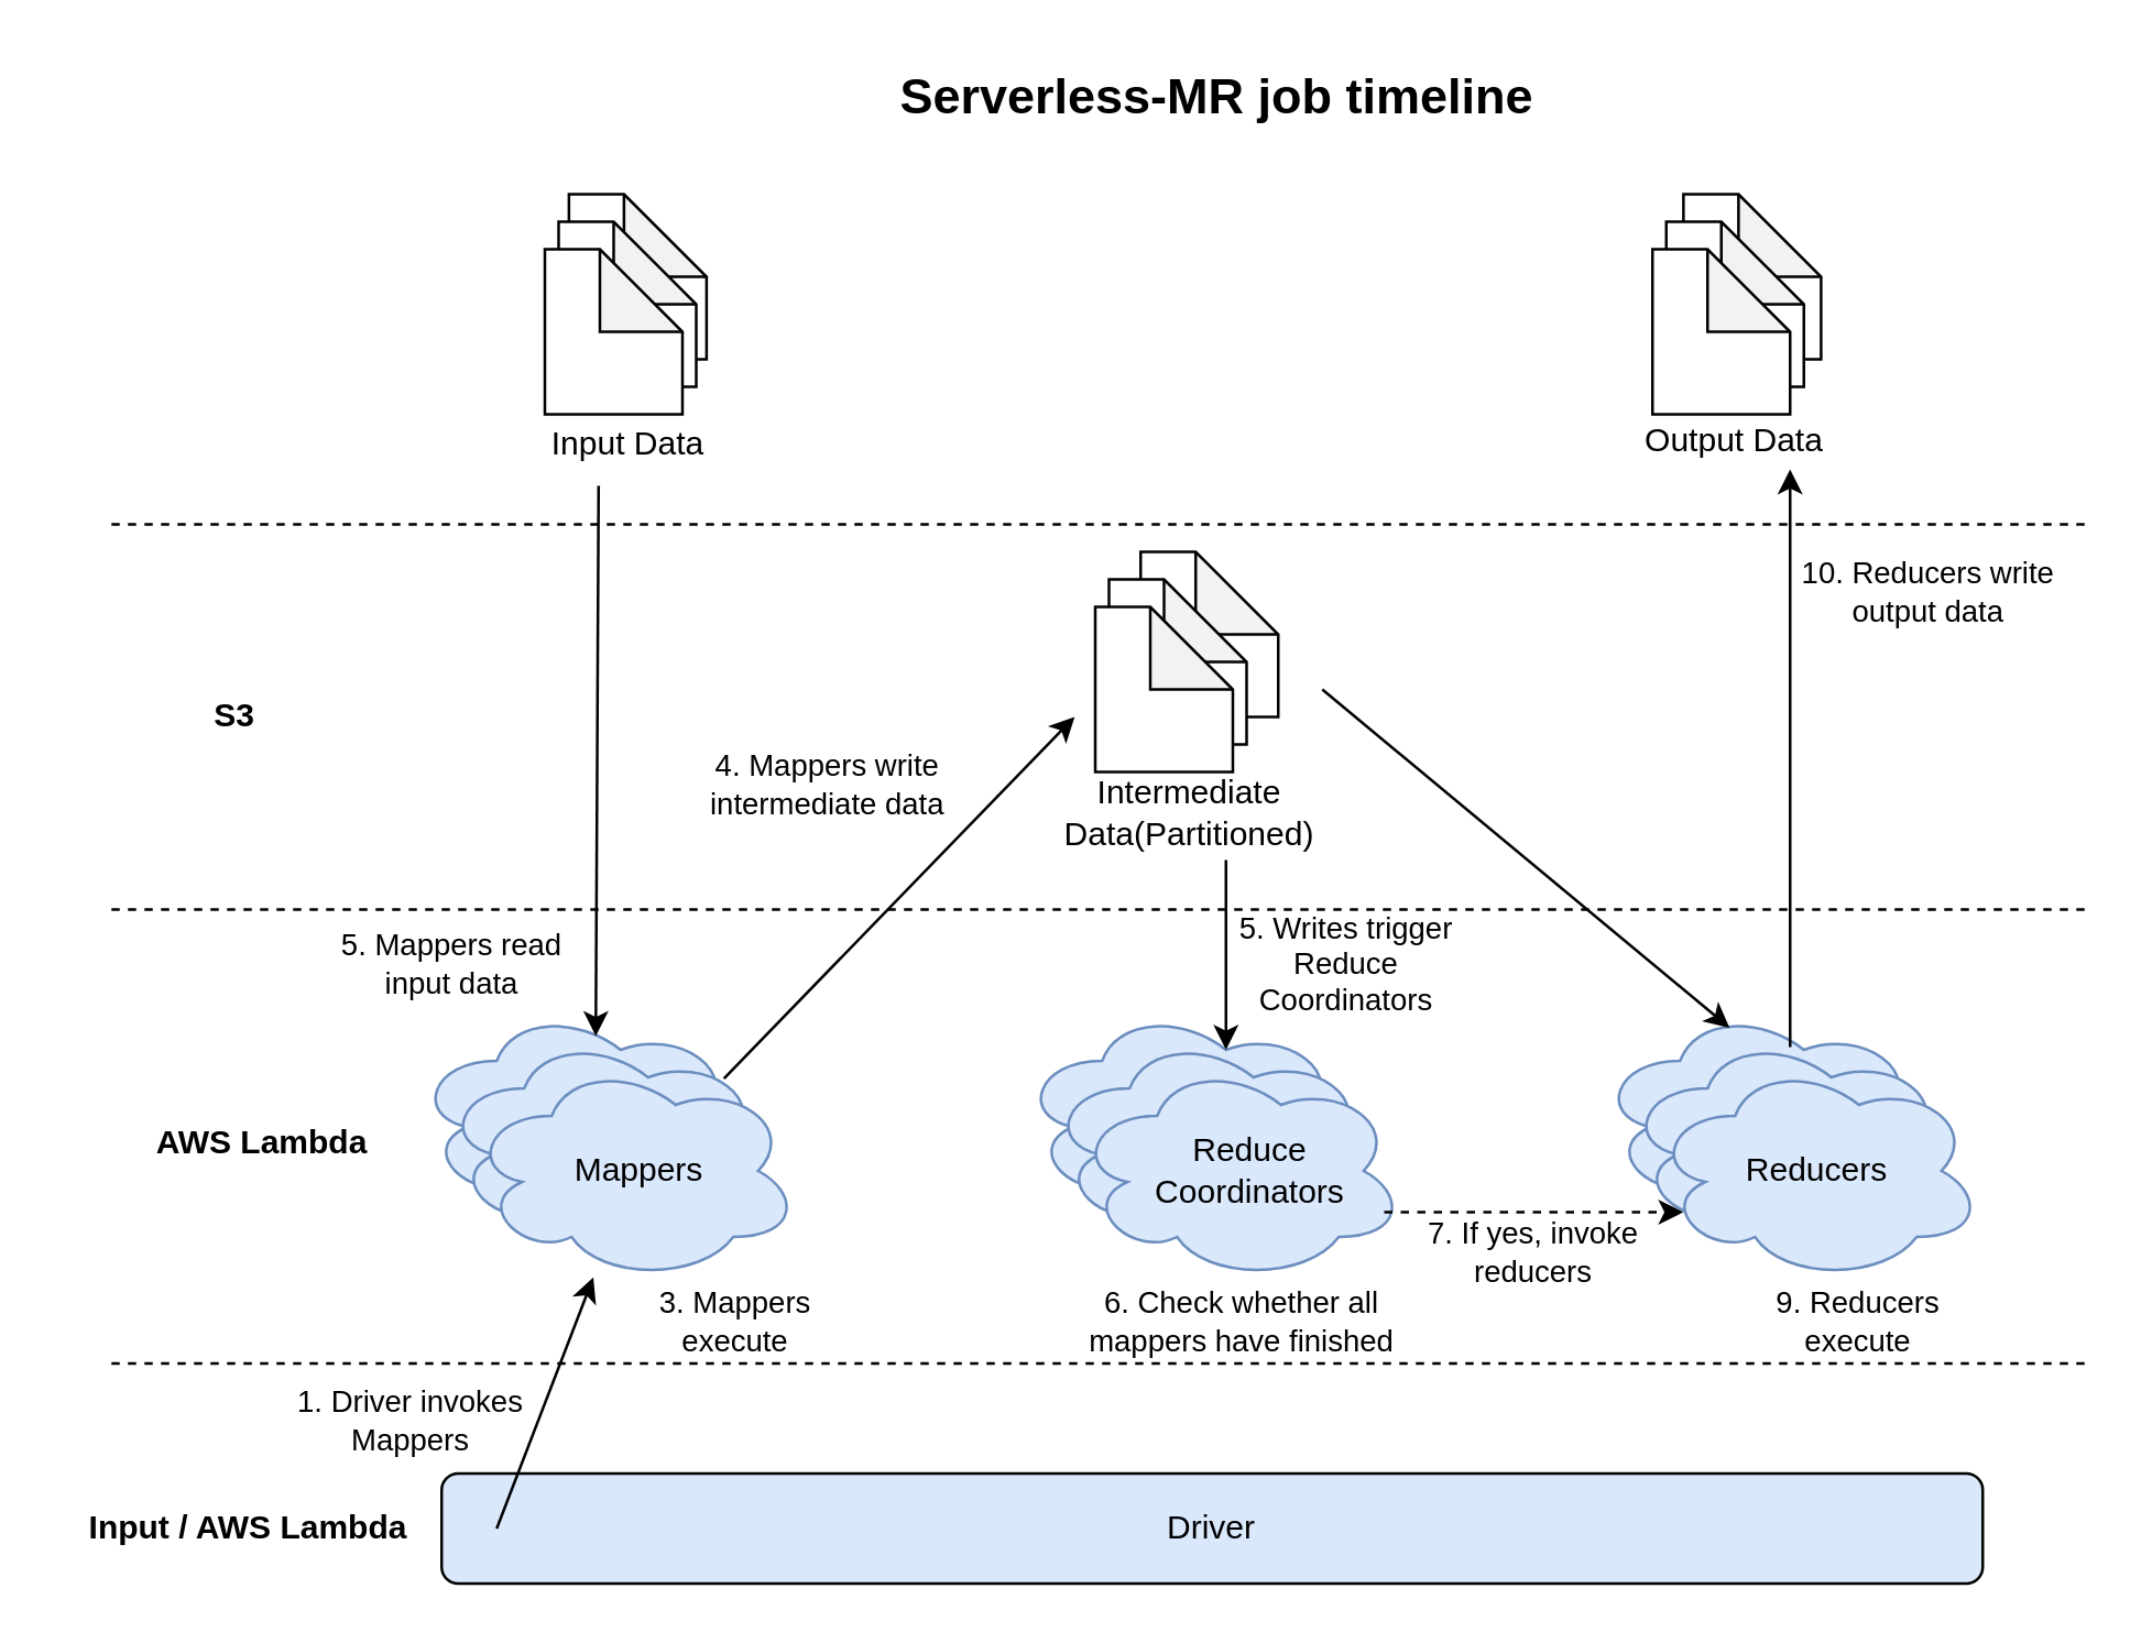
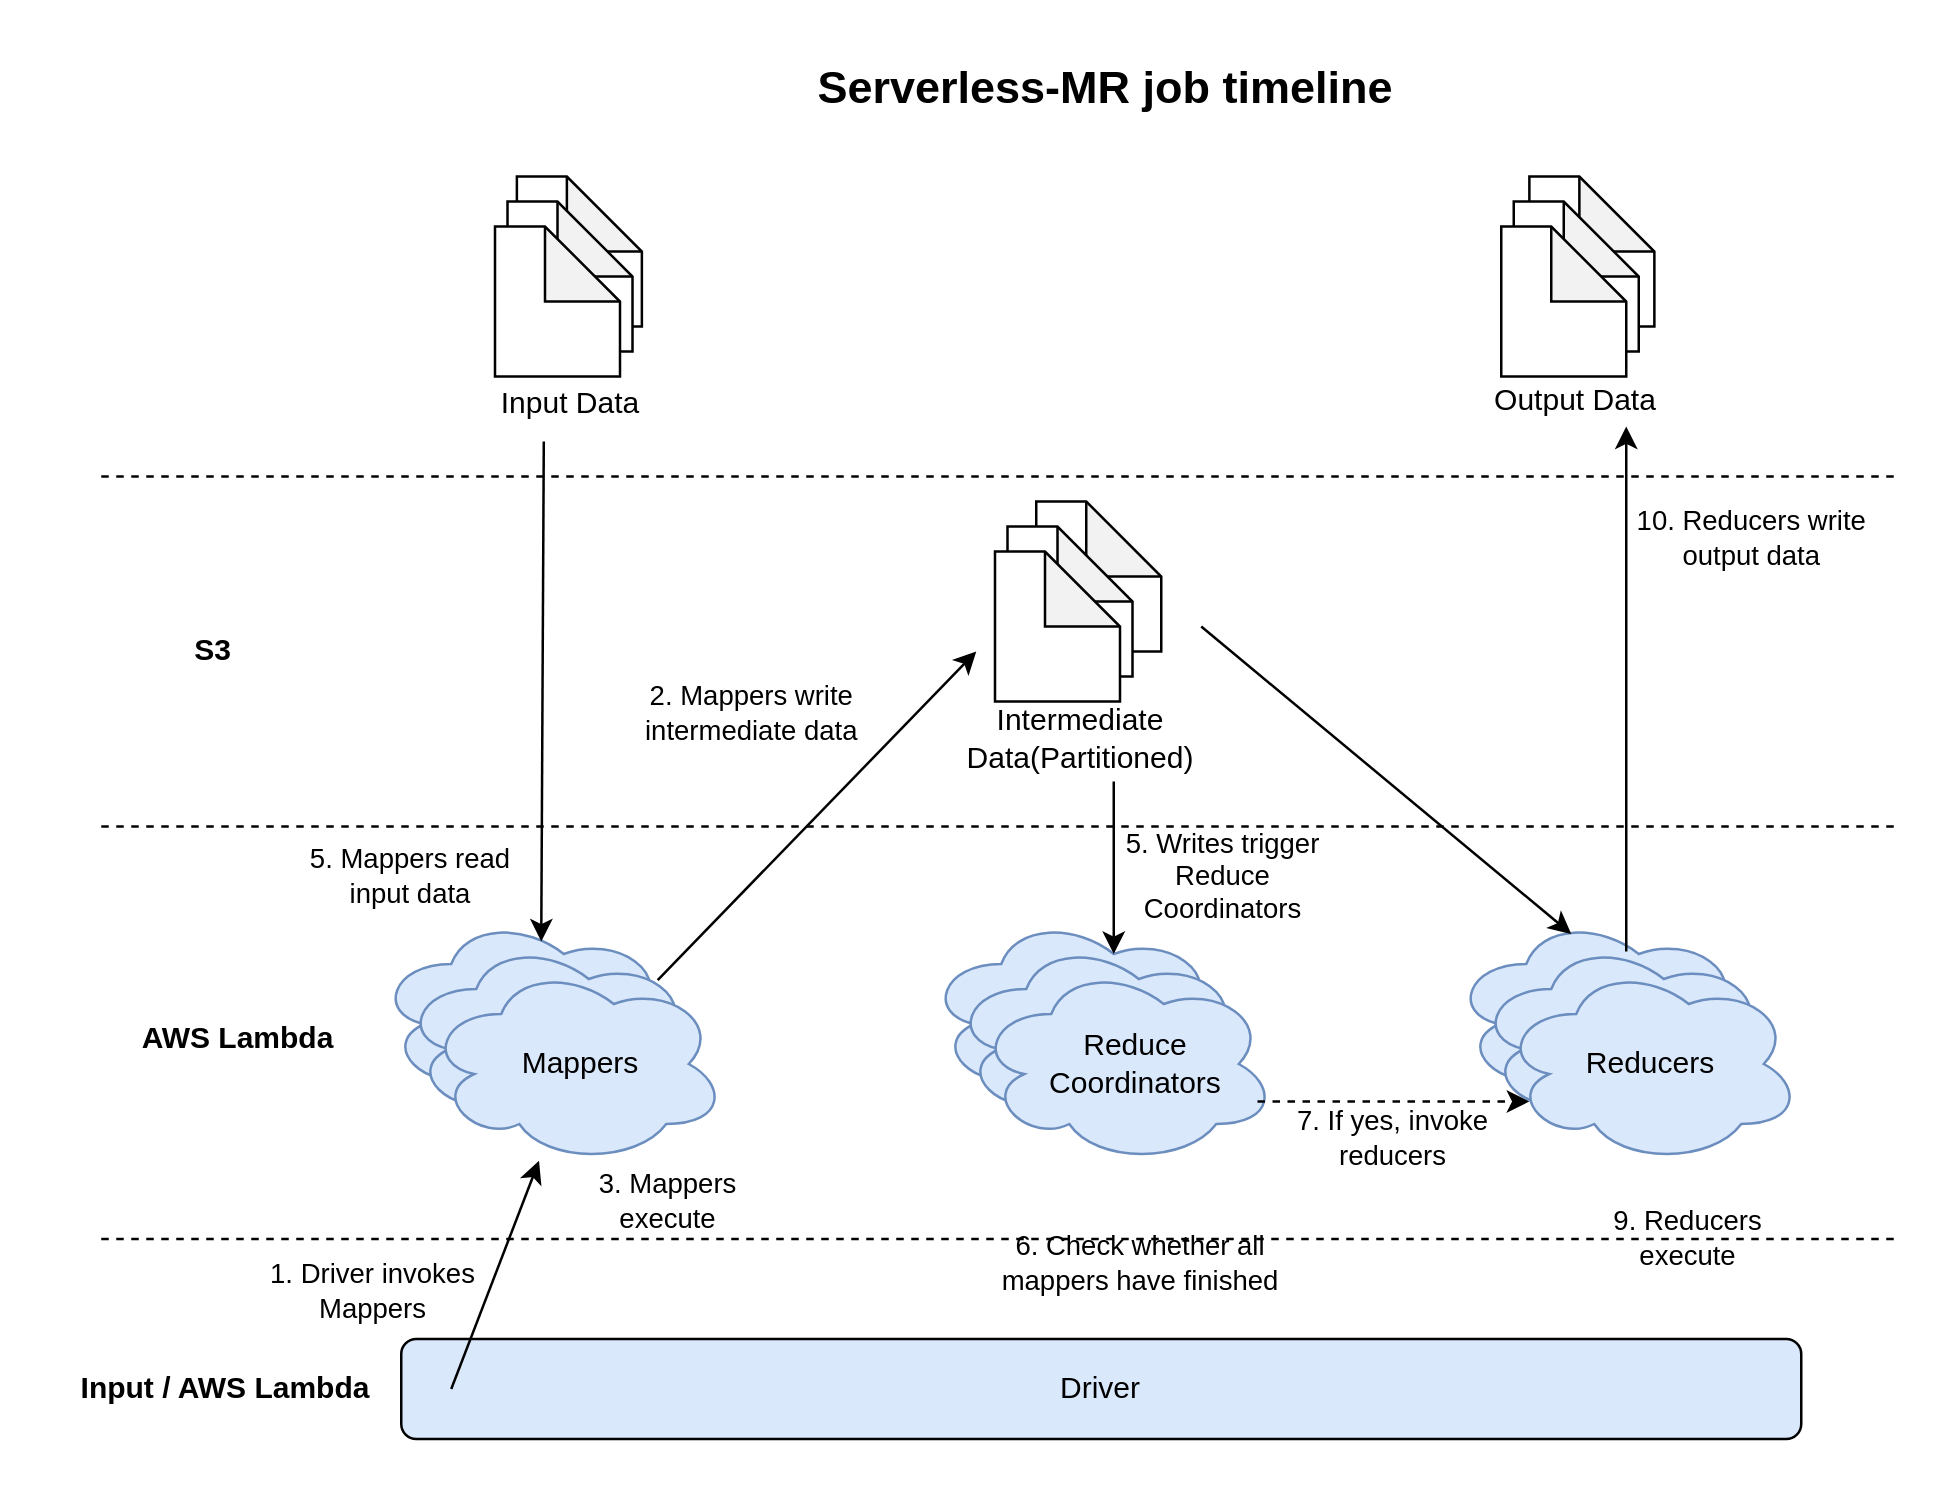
- <mxCell id="40" value="4. &lt;font style=&quot;font-size: 11px&quot;&gt;Mappers write intermediate data&lt;/font&gt;" style="text;html=1;strokeColor=none;fillColor=none;align=center;verticalAlign=middle;whiteSpace=wrap;rounded=0;fontSize=11;" vertex="1" parent="1"><mxGeometry x="252.5" y="270" width="95" height="30" as="geometry" /></mxCell>
+ <mxCell id="40" value="2. &lt;font style=&quot;font-size: 11px&quot;&gt;Mappers write intermediate data&lt;/font&gt;" style="text;html=1;strokeColor=none;fillColor=none;align=center;verticalAlign=middle;whiteSpace=wrap;rounded=0;fontSize=11;" vertex="1" parent="1"><mxGeometry x="252.5" y="270" width="95" height="30" as="geometry" /></mxCell>
- <mxCell id="43" value="6. Check whether all mappers have finished" style="text;html=1;strokeColor=none;fillColor=none;align=center;verticalAlign=middle;whiteSpace=wrap;rounded=0;fontSize=11;" vertex="1" parent="1"><mxGeometry x="390" y="465" width="121.5" height="30" as="geometry" /></mxCell>
+ <mxCell id="43" value="6. Check whether all mappers have finished" style="text;html=1;strokeColor=none;fillColor=none;align=center;verticalAlign=middle;whiteSpace=wrap;rounded=0;fontSize=11;" vertex="1" parent="1"><mxGeometry x="395" y="490" width="121.5" height="30" as="geometry" /></mxCell>
- <mxCell id="47" value="9. Reducers execute" style="text;html=1;strokeColor=none;fillColor=none;align=center;verticalAlign=middle;whiteSpace=wrap;rounded=0;fontSize=11;" vertex="1" parent="1"><mxGeometry x="630" y="465" width="90" height="30" as="geometry" /></mxCell>
+ <mxCell id="47" value="9. Reducers execute" style="text;html=1;strokeColor=none;fillColor=none;align=center;verticalAlign=middle;whiteSpace=wrap;rounded=0;fontSize=11;" vertex="1" parent="1"><mxGeometry x="630" y="480" width="90" height="30" as="geometry" /></mxCell>
